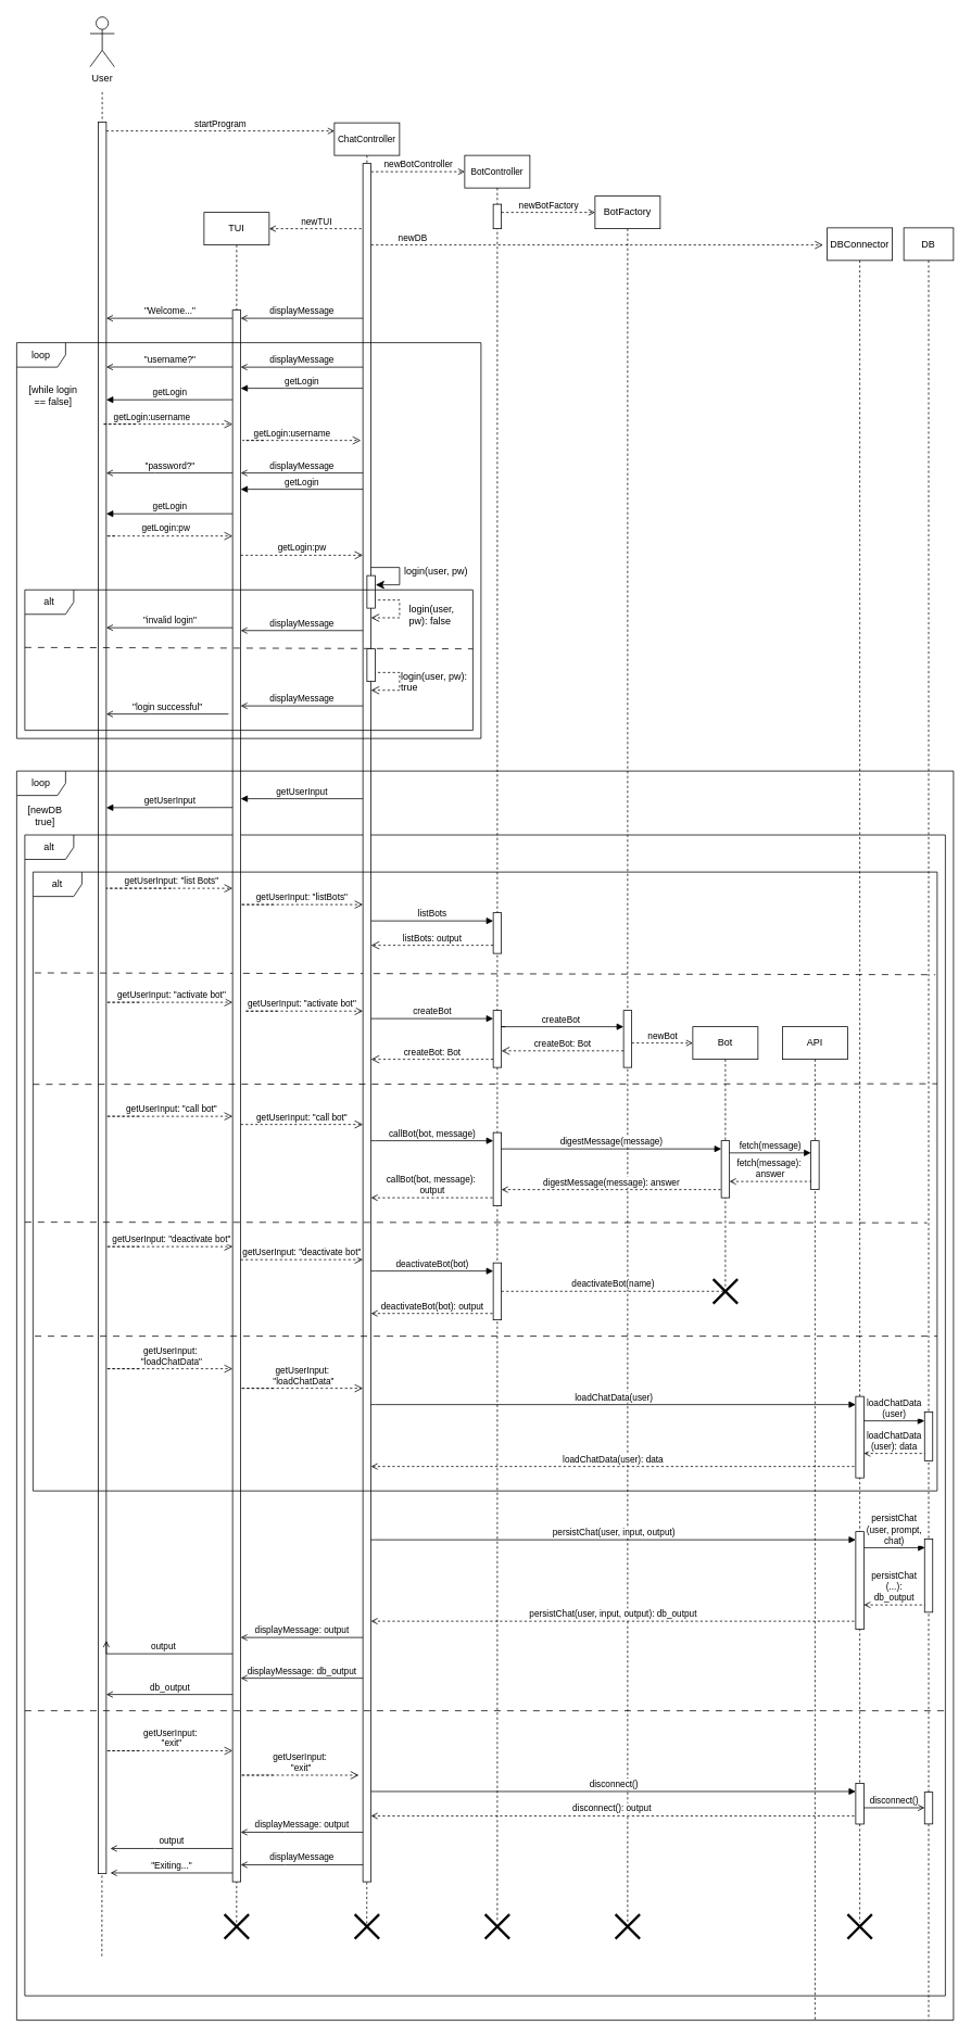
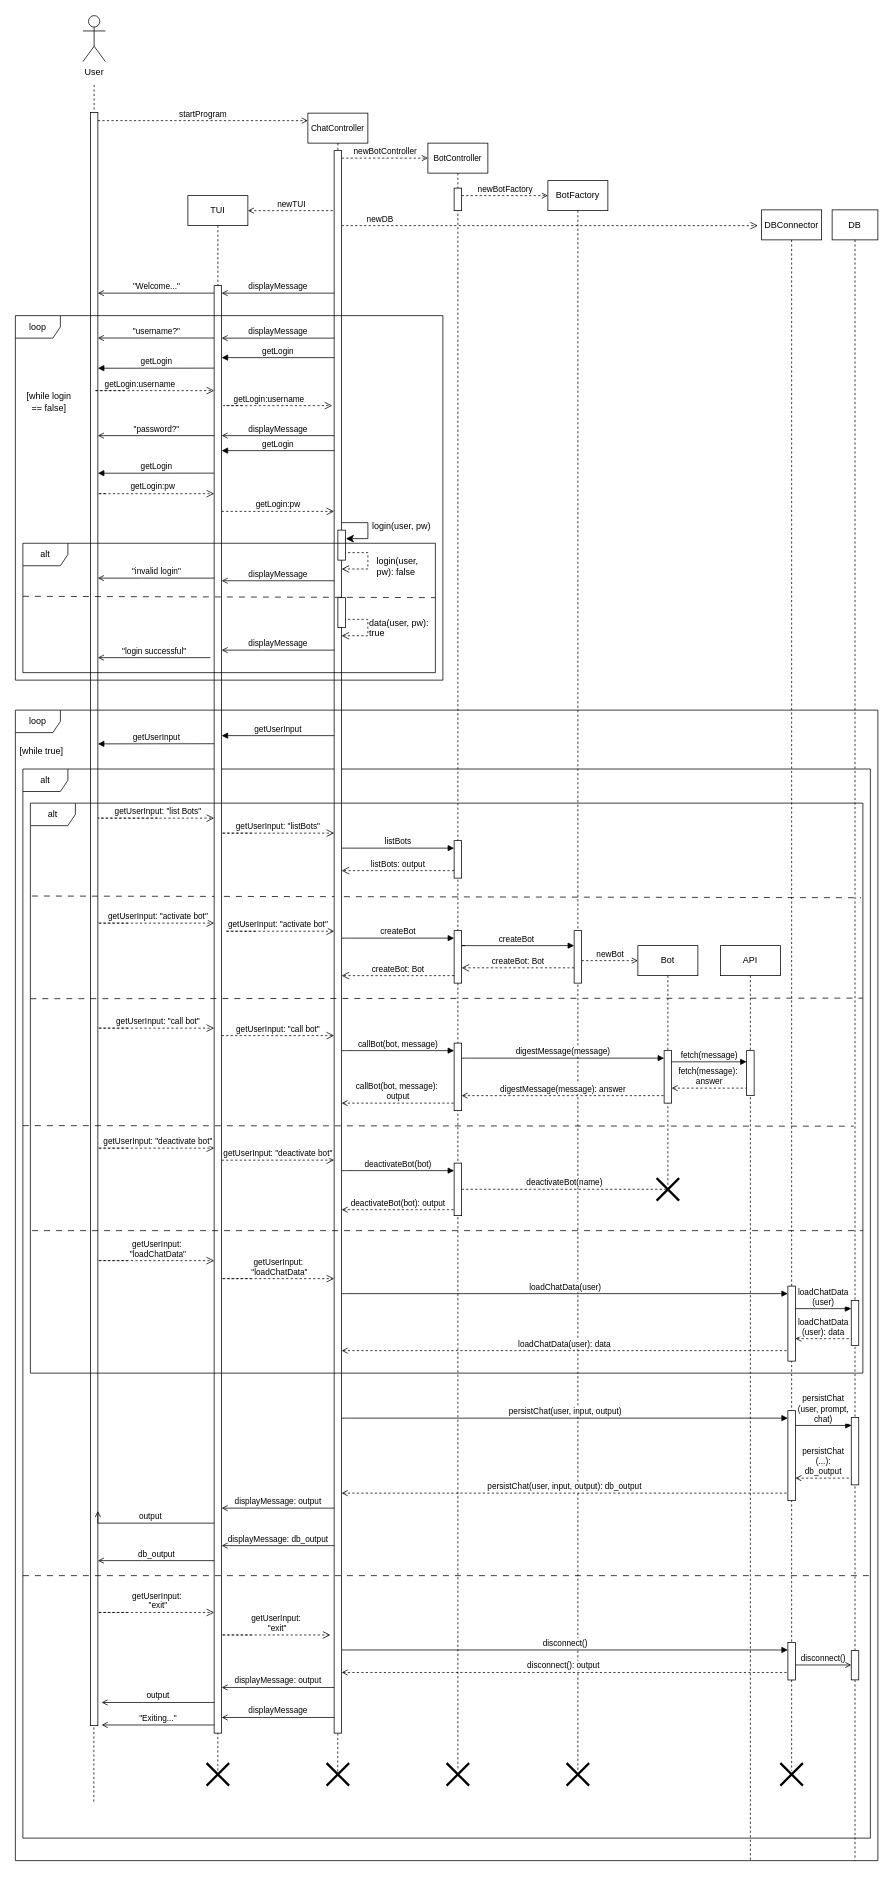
- <mxCell id="51" value="[while login == false]" style="text;html=1;align=center;verticalAlign=middle;whiteSpace=wrap;rounded=0;" vertex="1" parent="1"><mxGeometry x="30" y="470" width="70" height="30" as="geometry" /></mxCell>
+ <mxCell id="51" value="[while login == false]" style="text;html=1;align=center;verticalAlign=middle;whiteSpace=wrap;rounded=0;" vertex="1" parent="1"><mxGeometry x="30" y="520" width="70" height="30" as="geometry" /></mxCell>
- <mxCell id="66" value="&lt;div&gt;login(user, pw):&amp;nbsp;&lt;/div&gt;&lt;div&gt;true&lt;/div&gt;" style="text;whiteSpace=wrap;html=1;" vertex="1" parent="1"><mxGeometry x="490" y="816" width="110" height="40" as="geometry" /></mxCell>
+ <mxCell id="66" value="&lt;div&gt;data(user, pw):&amp;nbsp;&lt;/div&gt;&lt;div&gt;true&lt;/div&gt;" style="text;whiteSpace=wrap;html=1;" vertex="1" parent="1"><mxGeometry x="490" y="816" width="110" height="40" as="geometry" /></mxCell>
- <mxCell id="55" value="[newDB true]" style="text;html=1;align=center;verticalAlign=middle;whiteSpace=wrap;rounded=0;" vertex="1" parent="1"><mxGeometry x="20" y="986" width="70" height="30" as="geometry" /></mxCell>
+ <mxCell id="55" value="[while true]" style="text;html=1;align=center;verticalAlign=middle;whiteSpace=wrap;rounded=0;" vertex="1" parent="1"><mxGeometry x="20" y="986" width="70" height="30" as="geometry" /></mxCell>
